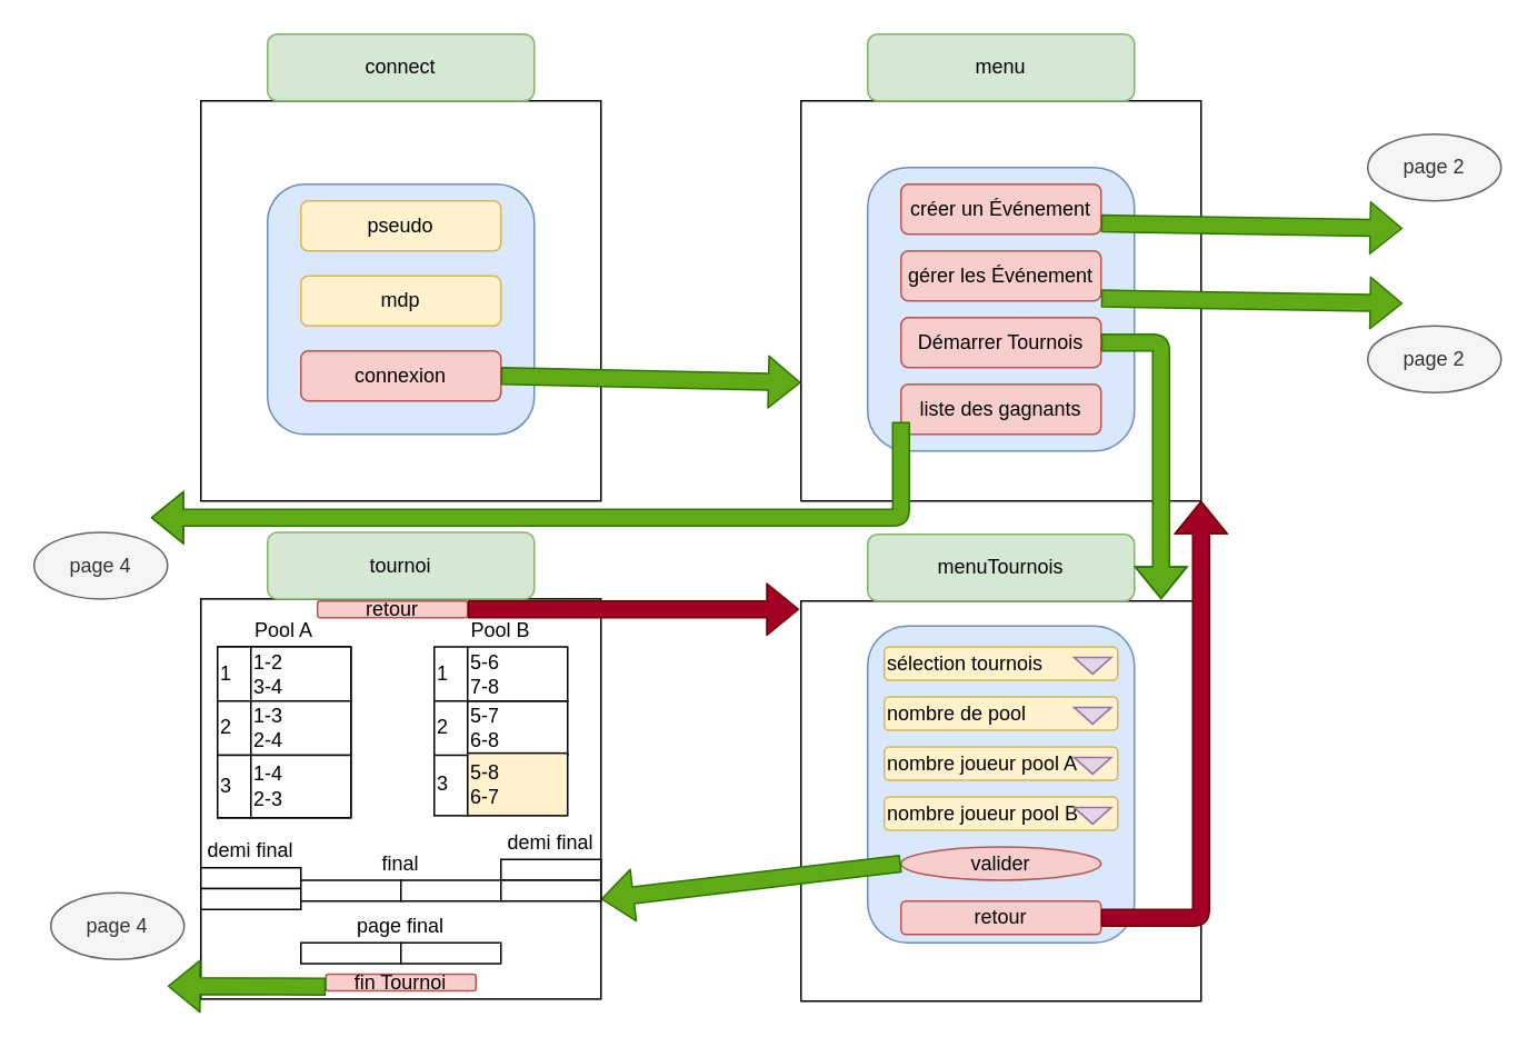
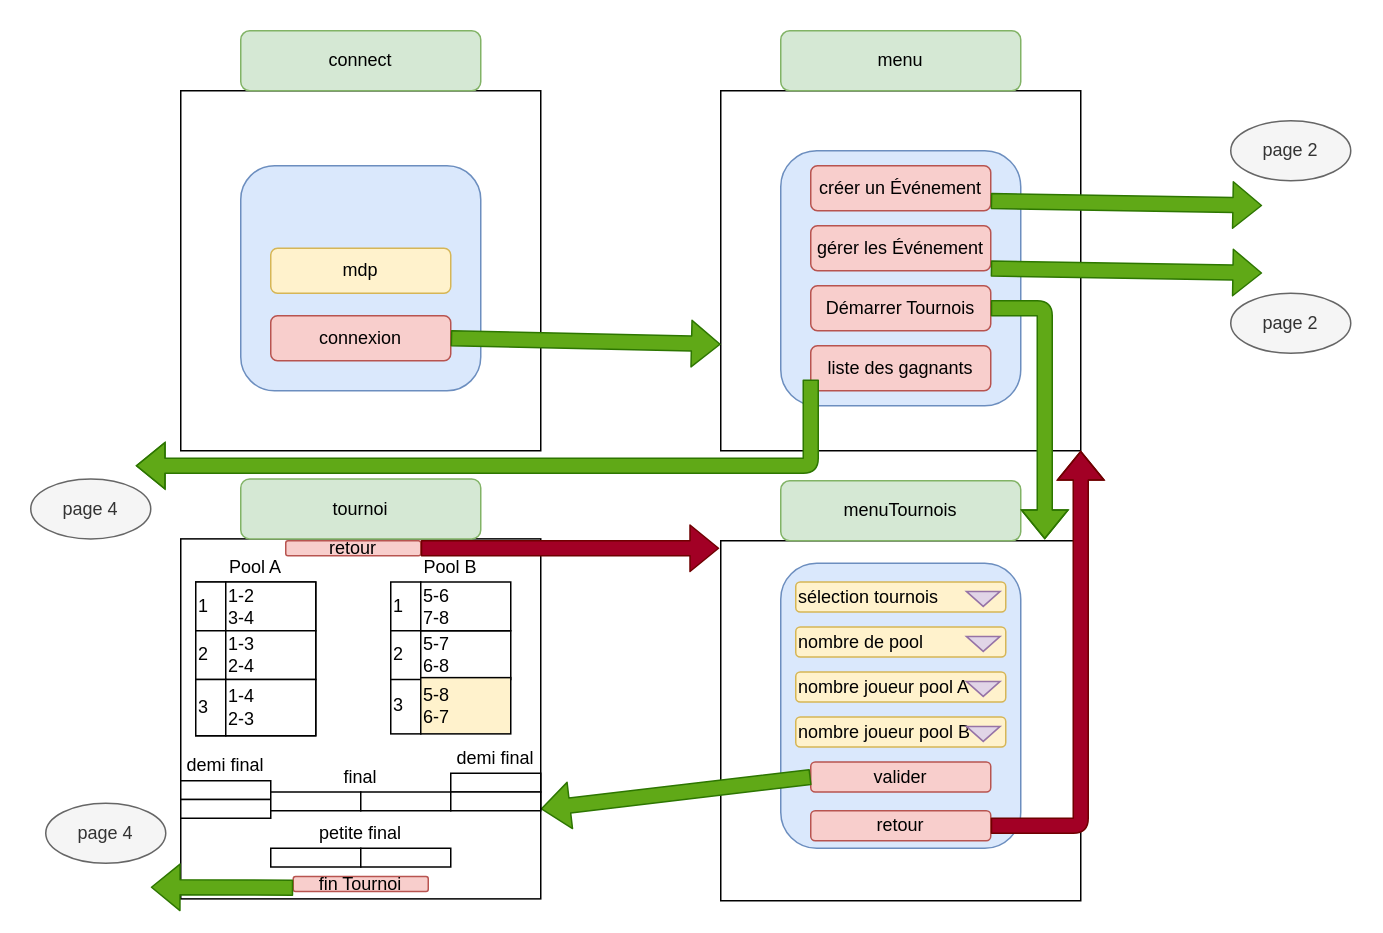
- <mxCell id="5" value="pseudo" style="rounded=1;whiteSpace=wrap;html=1;fillColor=#fff2cc;strokeColor=#d6b656;" parent="1" vertex="1"><mxGeometry x="180" y="120" width="120" height="30" as="geometry" /></mxCell>
- <mxCell id="27" value="valider" style="ellipse;whiteSpace=wrap;html=1;fillColor=#f8cecc;strokeColor=#b85450;" parent="1" vertex="1"><mxGeometry x="540" y="507.5" width="120" height="20" as="geometry" /></mxCell>
+ <mxCell id="27" value="valider" style="rounded=1;whiteSpace=wrap;html=1;fillColor=#f8cecc;strokeColor=#b85450;" parent="1" vertex="1"><mxGeometry x="540" y="507.5" width="120" height="20" as="geometry" /></mxCell>
- <mxCell id="63" value="page final" style="text;html=1;strokeColor=none;fillColor=none;align=center;verticalAlign=middle;whiteSpace=wrap;rounded=0;" parent="1" vertex="1"><mxGeometry x="210" y="545" width="60" height="20" as="geometry" /></mxCell>
+ <mxCell id="63" value="petite final" style="text;html=1;strokeColor=none;fillColor=none;align=center;verticalAlign=middle;whiteSpace=wrap;rounded=0;" parent="1" vertex="1"><mxGeometry x="210" y="545" width="60" height="20" as="geometry" /></mxCell>
